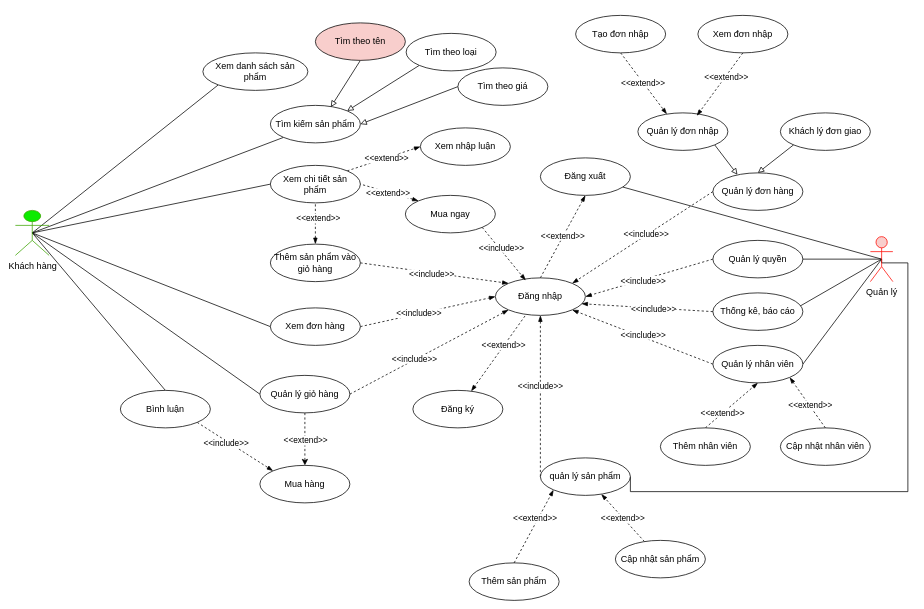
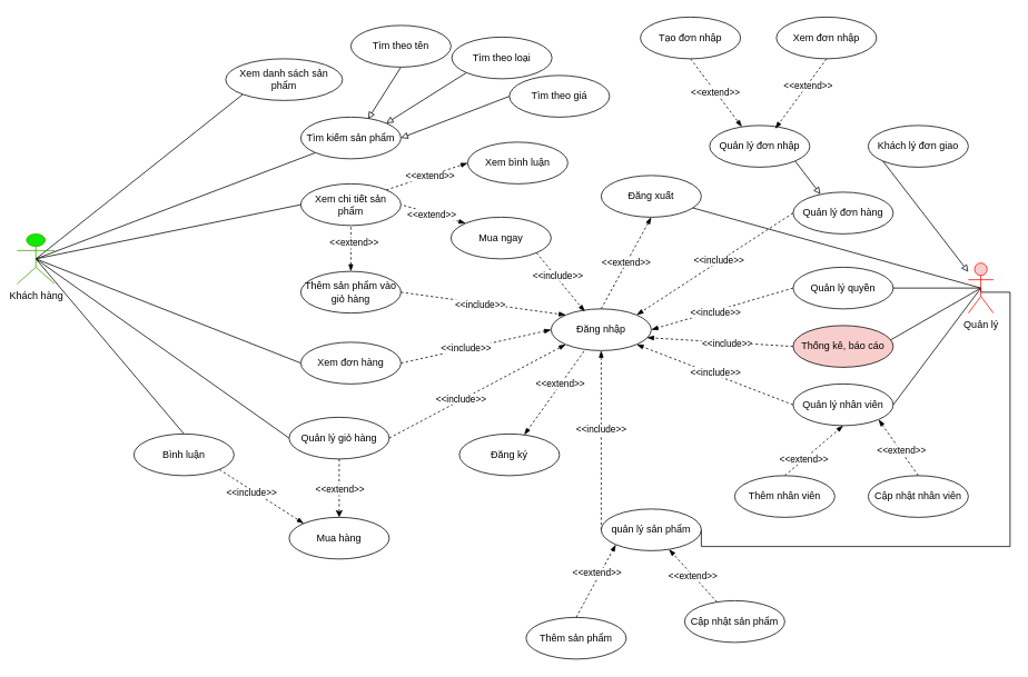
- <mxCell id="19" value="Tìm theo tên" style="ellipse;whiteSpace=wrap;html=1;fillColor=#f8cecc;" vertex="1" parent="1"><mxGeometry x="420" y="30" width="120" height="50" as="geometry" /></mxCell>
+ <mxCell id="19" value="Tìm theo tên" style="ellipse;whiteSpace=wrap;html=1;" vertex="1" parent="1"><mxGeometry x="420" y="30" width="120" height="50" as="geometry" /></mxCell>
- <mxCell id="17" value="Xem nhập luận" style="ellipse;whiteSpace=wrap;html=1;" vertex="1" parent="1"><mxGeometry x="560" y="170" width="120" height="50" as="geometry" /></mxCell>
+ <mxCell id="17" value="Xem bình luận" style="ellipse;whiteSpace=wrap;html=1;" vertex="1" parent="1"><mxGeometry x="560" y="170" width="120" height="50" as="geometry" /></mxCell>
- <mxCell id="69" style="rounded=0;orthogonalLoop=1;jettySize=auto;html=1;exitX=0;exitY=1;exitDx=0;exitDy=0;entryX=0.5;entryY=0;entryDx=0;entryDy=0;endArrow=block;endFill=0;" edge="1" parent="1" source="68" target="54"><mxGeometry relative="1" as="geometry" /></mxCell>
+ <mxCell id="69" style="rounded=0;orthogonalLoop=1;jettySize=auto;html=1;exitX=0;exitY=1;exitDx=0;exitDy=0;endArrow=block;endFill=0;" edge="1" parent="1" source="68" target="53"><mxGeometry relative="1" as="geometry" /></mxCell>
- <mxCell id="61" value="Thống kê, báo cáo" style="ellipse;whiteSpace=wrap;html=1;" vertex="1" parent="1"><mxGeometry x="950" y="390" width="120" height="50" as="geometry" /></mxCell>
+ <mxCell id="61" value="Thống kê, báo cáo" style="ellipse;whiteSpace=wrap;html=1;fillColor=#f8cecc;" vertex="1" parent="1"><mxGeometry x="950" y="390" width="120" height="50" as="geometry" /></mxCell>
- <mxCell id="85" value="Thêm sản phẩm" style="ellipse;whiteSpace=wrap;html=1;" vertex="1" parent="1"><mxGeometry x="625" y="750" width="120" height="50" as="geometry" /></mxCell>
+ <mxCell id="85" value="Thêm sản phẩm" style="ellipse;whiteSpace=wrap;html=1;" vertex="1" parent="1"><mxGeometry x="630" y="740" width="120" height="50" as="geometry" /></mxCell>
